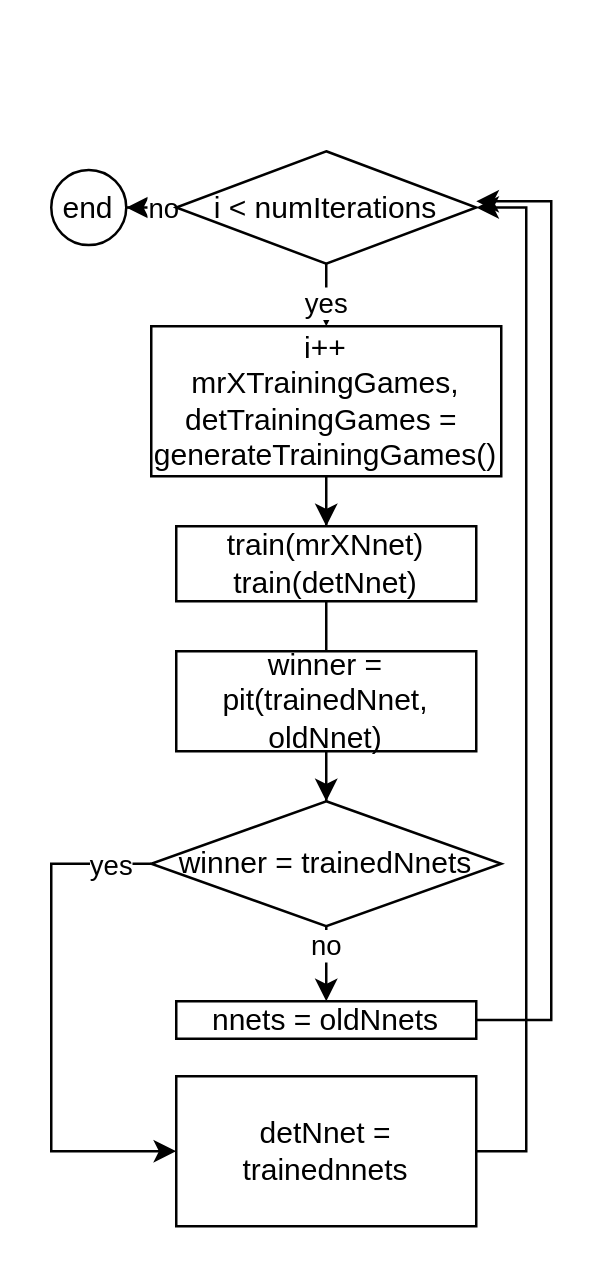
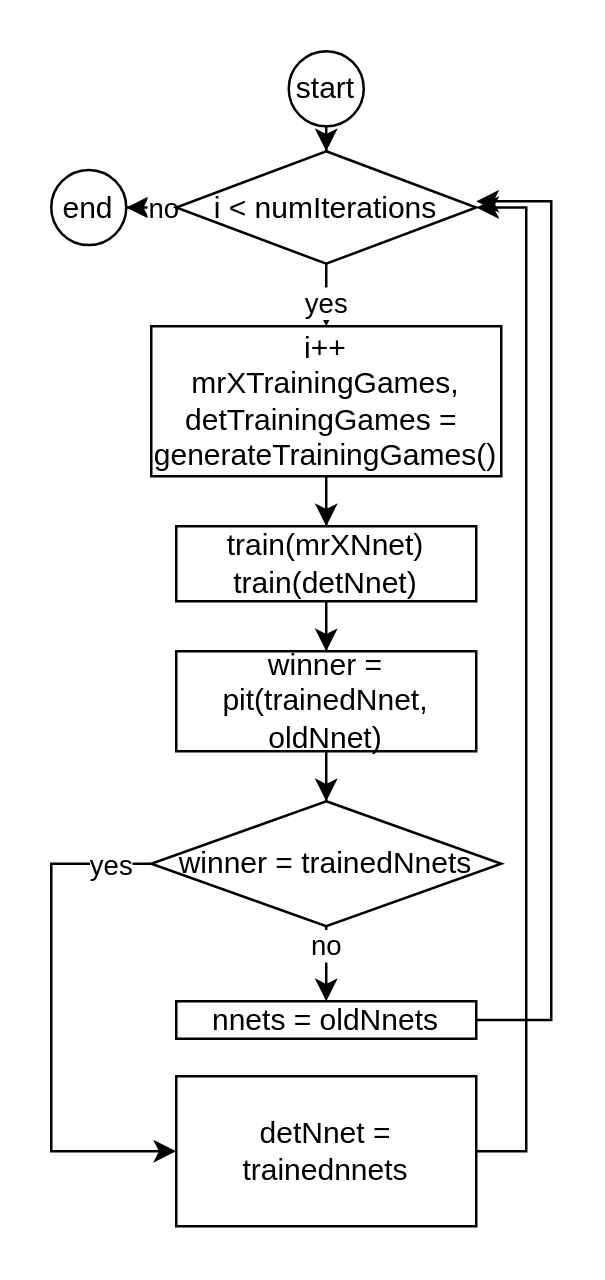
+ <mxCell id="3" value="start" style="ellipse;whiteSpace=wrap;html=1;" vertex="1" parent="1"><mxGeometry x="115" y="20" width="30" height="30" as="geometry" /></mxCell>
+ <mxCell id="2" value="" style="edgeStyle=orthogonalEdgeStyle;rounded=0;orthogonalLoop=1;jettySize=auto;html=1;" edge="1" parent="1" source="3" target="8"><mxGeometry relative="1" as="geometry" /></mxCell>
- <mxCell id="12" value="" style="edgeStyle=orthogonalEdgeStyle;rounded=0;orthogonalLoop=1;jettySize=auto;html=1;endArrow=none;" edge="1" parent="1" source="13" target="15"><mxGeometry relative="1" as="geometry" /></mxCell>
+ <mxCell id="12" value="" style="edgeStyle=orthogonalEdgeStyle;rounded=0;orthogonalLoop=1;jettySize=auto;html=1;" edge="1" parent="1" source="13" target="15"><mxGeometry relative="1" as="geometry" /></mxCell>
